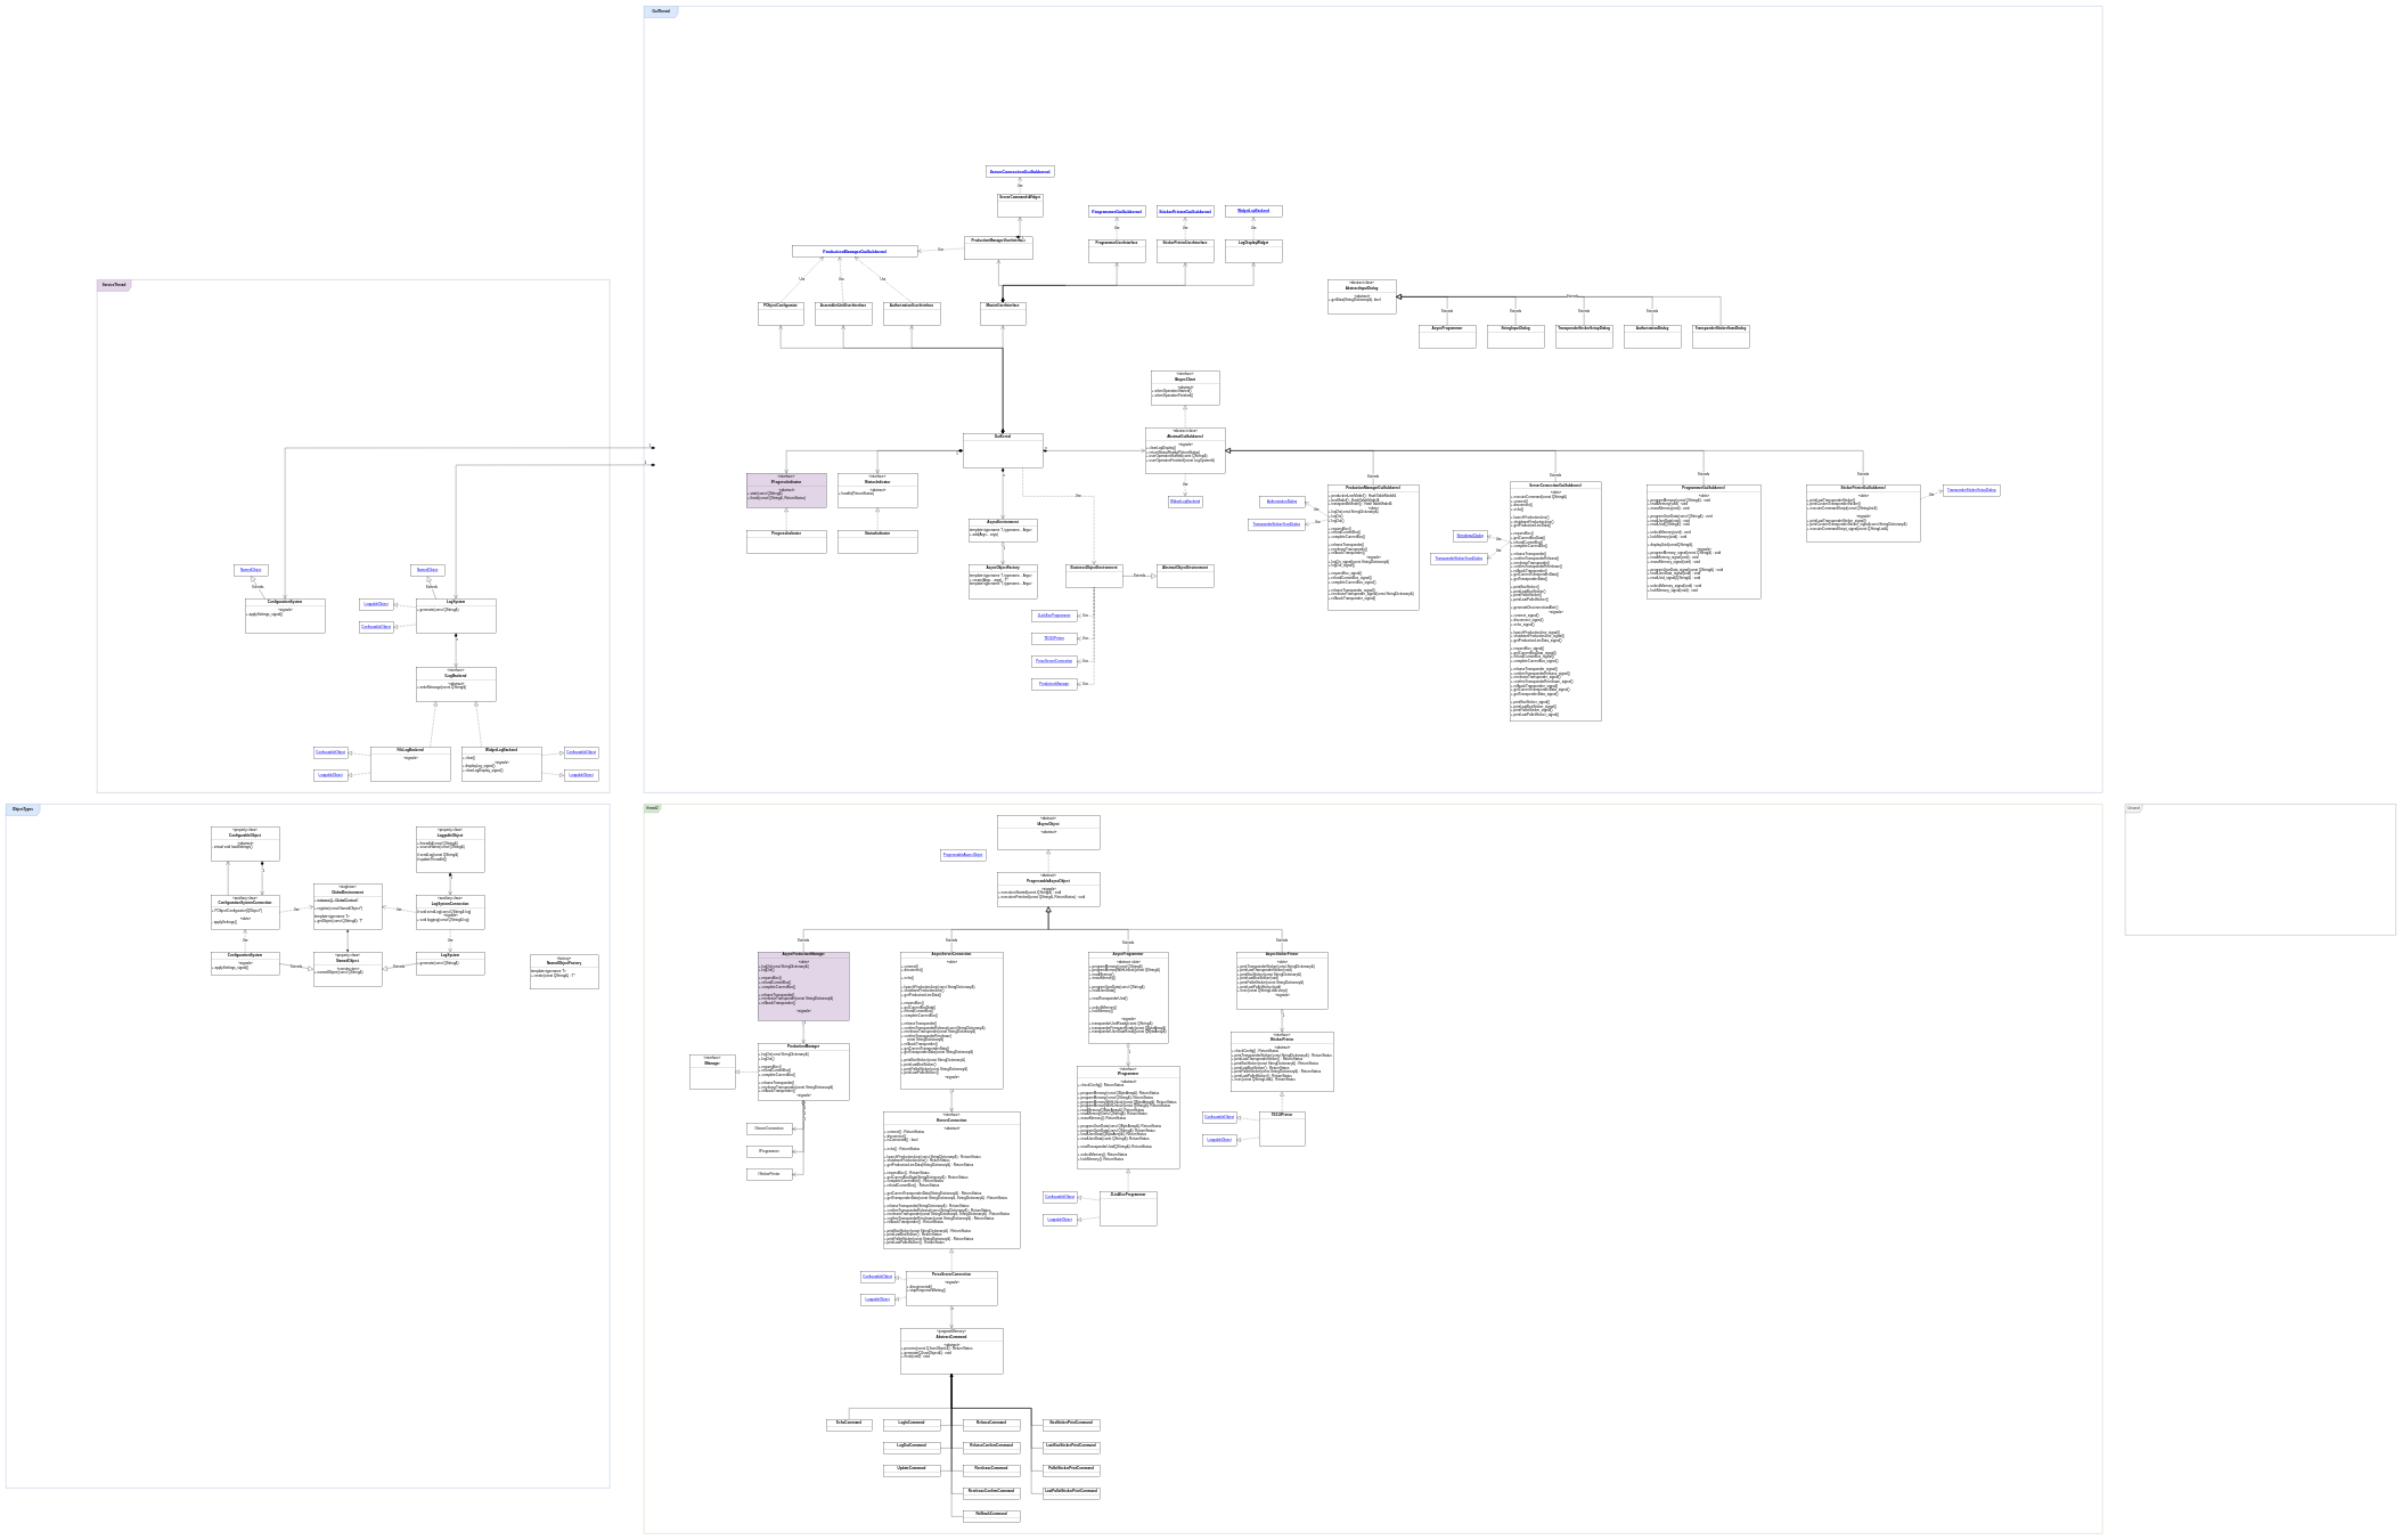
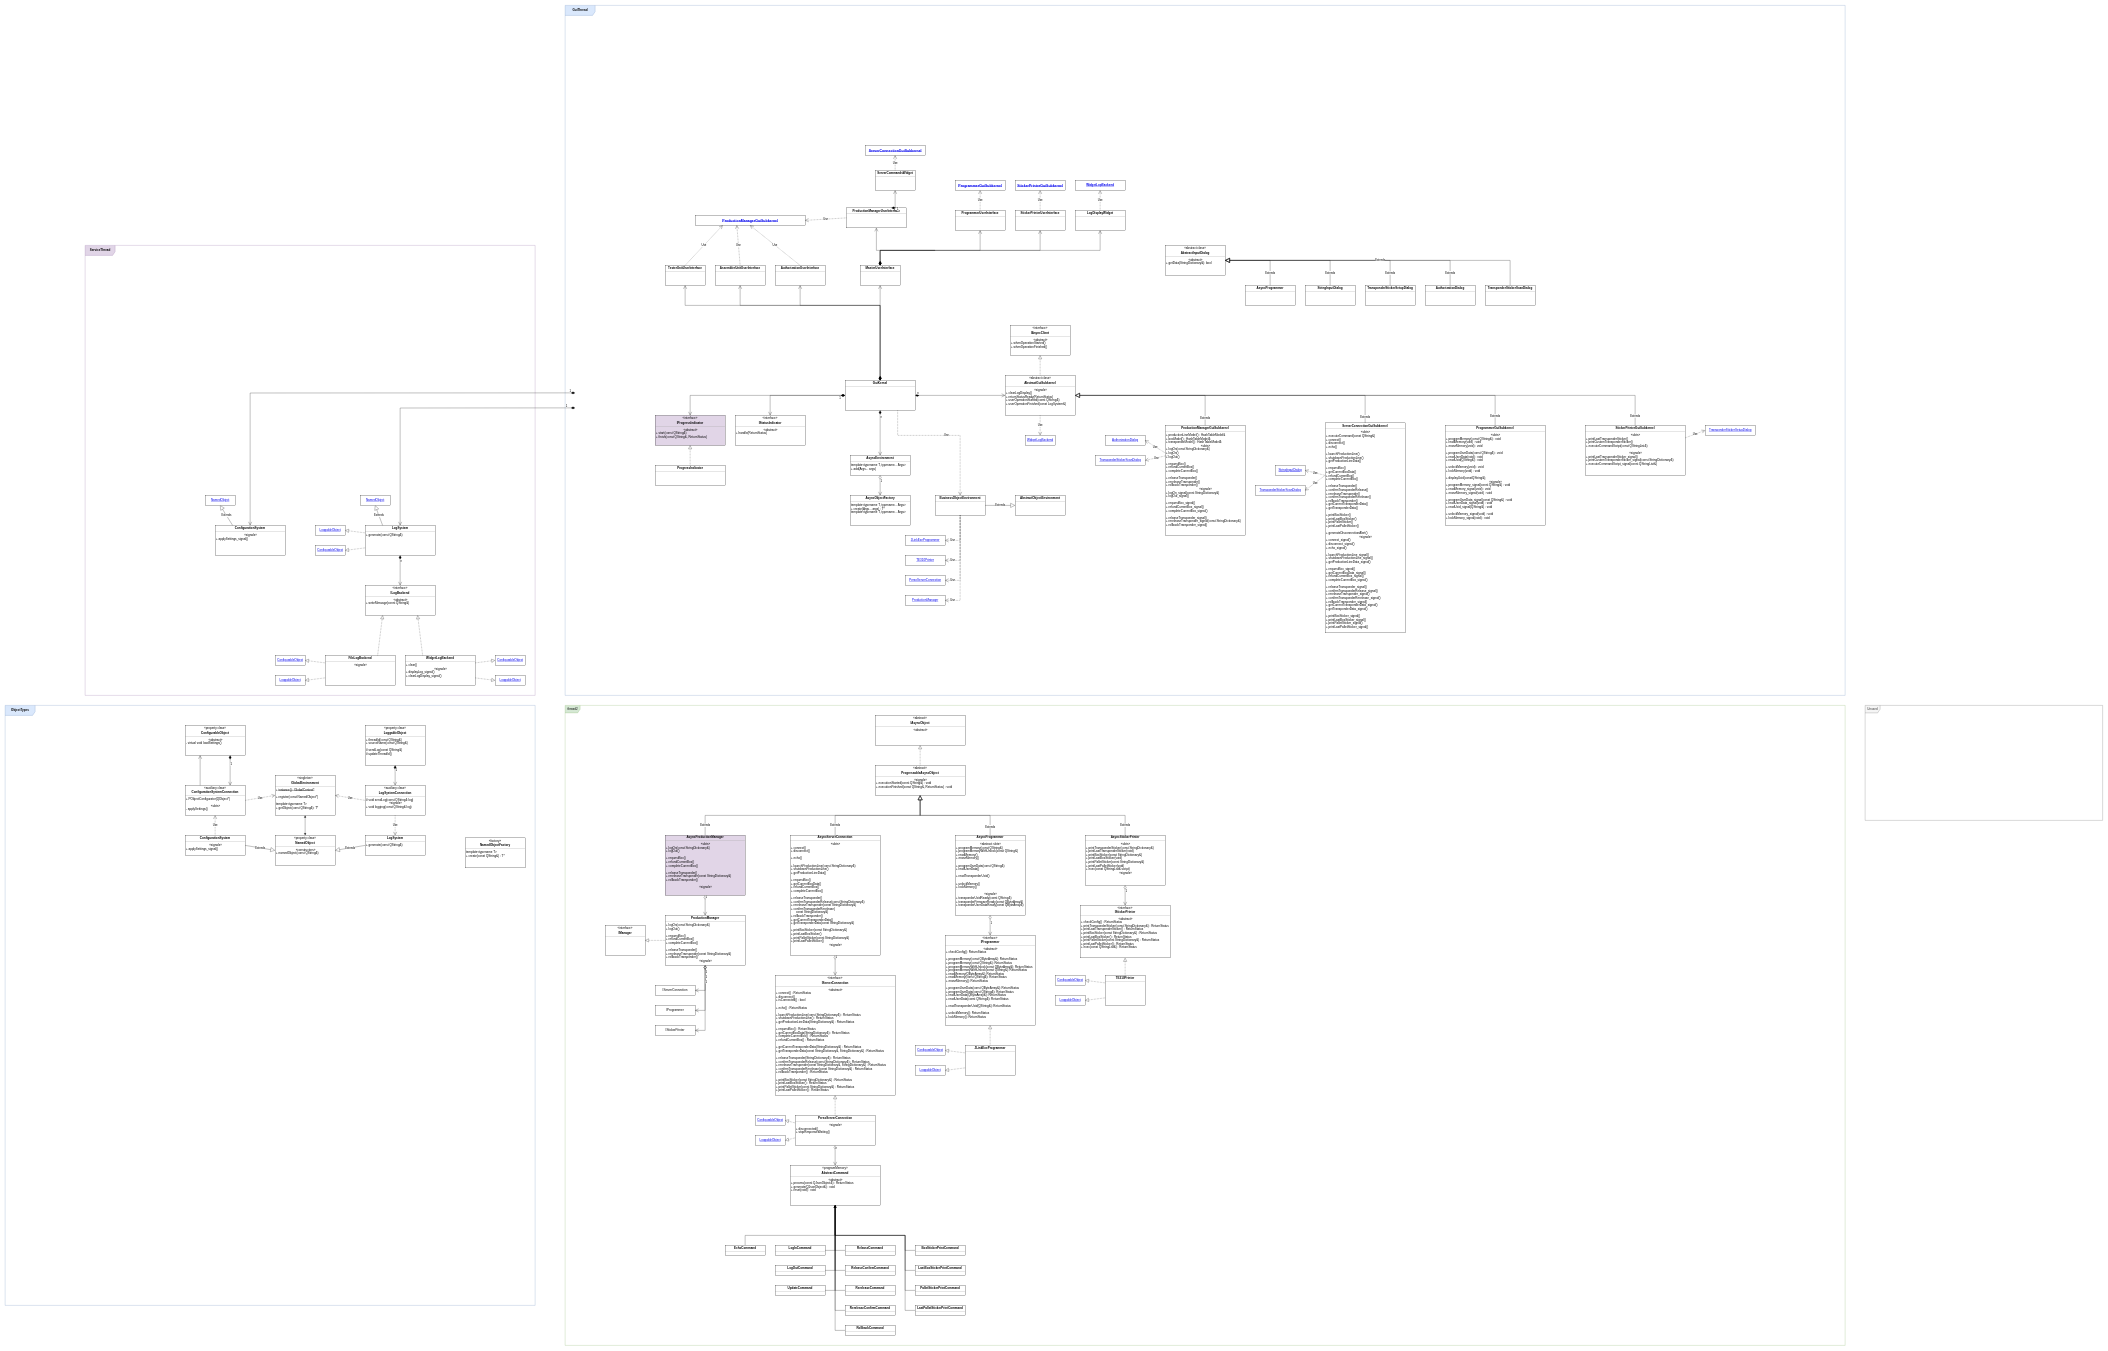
- <mxCell id="129" value="&lt;p style=&quot;margin: 0px ; margin-top: 4px ; text-align: center&quot;&gt;&lt;b style=&quot;background-color: initial;&quot;&gt;PObjectConfigurator&lt;/b&gt;&lt;br&gt;&lt;/p&gt;&lt;hr size=&quot;1&quot;&gt;&lt;p style=&quot;text-align: center ; margin: 0px 0px 0px 4px&quot;&gt;&lt;br&gt;&lt;/p&gt;" style="verticalAlign=top;align=left;overflow=fill;fontSize=12;fontFamily=Helvetica;html=1;" parent="1" vertex="1"><mxGeometry x="2660" y="1060" width="160" height="80" as="geometry" /></mxCell>
+ <mxCell id="129" value="&lt;p style=&quot;margin: 0px ; margin-top: 4px ; text-align: center&quot;&gt;&lt;b style=&quot;background-color: initial;&quot;&gt;TesterUnitUserInterface&lt;/b&gt;&lt;br&gt;&lt;/p&gt;&lt;hr size=&quot;1&quot;&gt;&lt;p style=&quot;text-align: center ; margin: 0px 0px 0px 4px&quot;&gt;&lt;br&gt;&lt;/p&gt;" style="verticalAlign=top;align=left;overflow=fill;fontSize=12;fontFamily=Helvetica;html=1;" parent="1" vertex="1"><mxGeometry x="2660" y="1060" width="160" height="80" as="geometry" /></mxCell>
- <mxCell id="109" value="" style="endArrow=block;dashed=1;endFill=0;endSize=12;html=1;entryX=0.5;entryY=1;entryDx=0;entryDy=0;exitX=0.5;exitY=0;exitDx=0;exitDy=0;" parent="1" source="107" target="103" edge="1"><mxGeometry width="160" relative="1" as="geometry"><mxPoint x="3110" y="1870" as="sourcePoint" /><mxPoint x="3270" y="1870" as="targetPoint" /></mxGeometry></mxCell>
- <mxCell id="107" value="&lt;p style=&quot;margin: 0px ; margin-top: 4px ; text-align: center&quot;&gt;&lt;b&gt;StatusIndicator&lt;/b&gt;&lt;br&gt;&lt;/p&gt;&lt;hr size=&quot;1&quot;&gt;&lt;p style=&quot;text-align: center ; margin: 0px 0px 0px 4px&quot;&gt;&lt;br&gt;&lt;/p&gt;" style="verticalAlign=top;align=left;overflow=fill;fontSize=12;fontFamily=Helvetica;html=1;" parent="1" vertex="1"><mxGeometry x="2940" y="1860" width="280" height="80" as="geometry" /></mxCell>
- <mxCell id="203" value="&lt;a href=&quot;data:action/json,{&amp;quot;actions&amp;quot;:[{&amp;quot;select&amp;quot;:{&amp;quot;cells&amp;quot;:[&amp;quot;1ihi_Qld2Xo-b5XpUB7F-115&amp;quot;]}}]}&quot;&gt;ProgressableAsyncObject&lt;/a&gt;" style="html=1;rounded=0;sketch=0;" parent="1" vertex="1"><mxGeometry y="2980" width="160" height="40" as="geometry" x="3300" /></mxCell>
